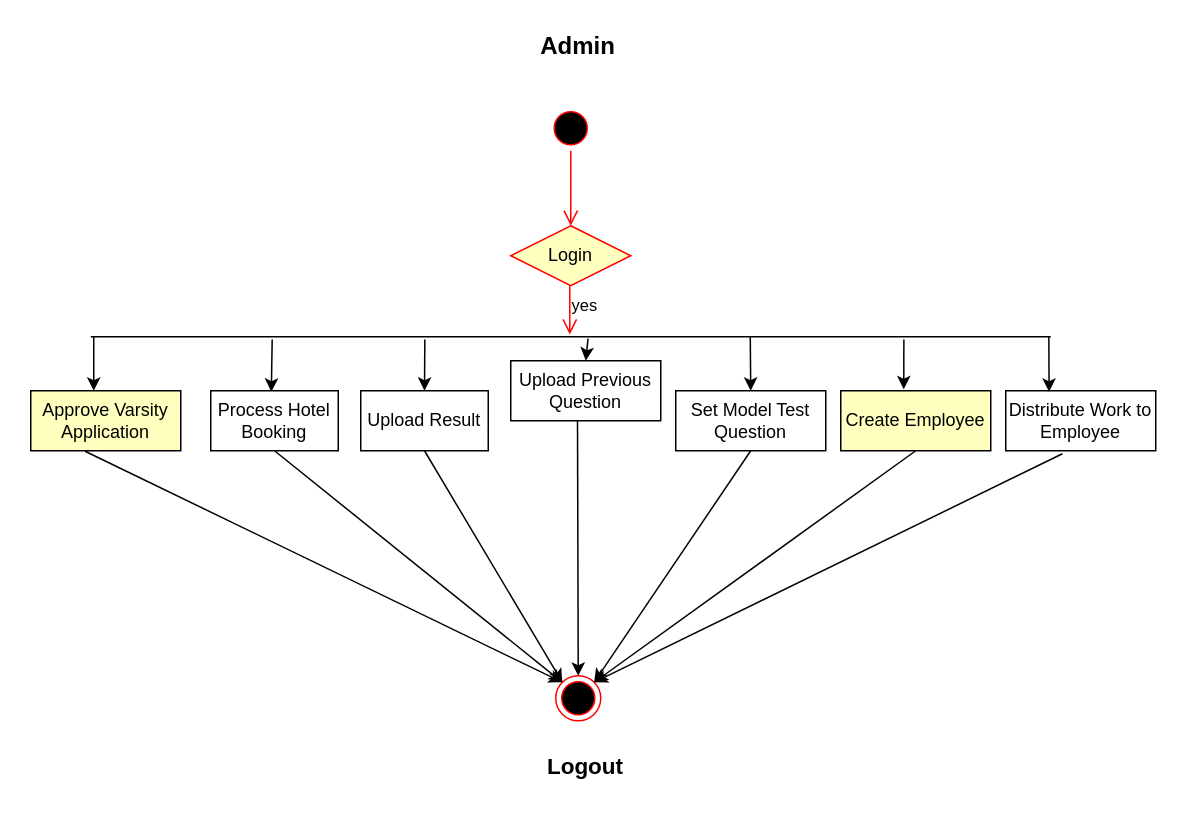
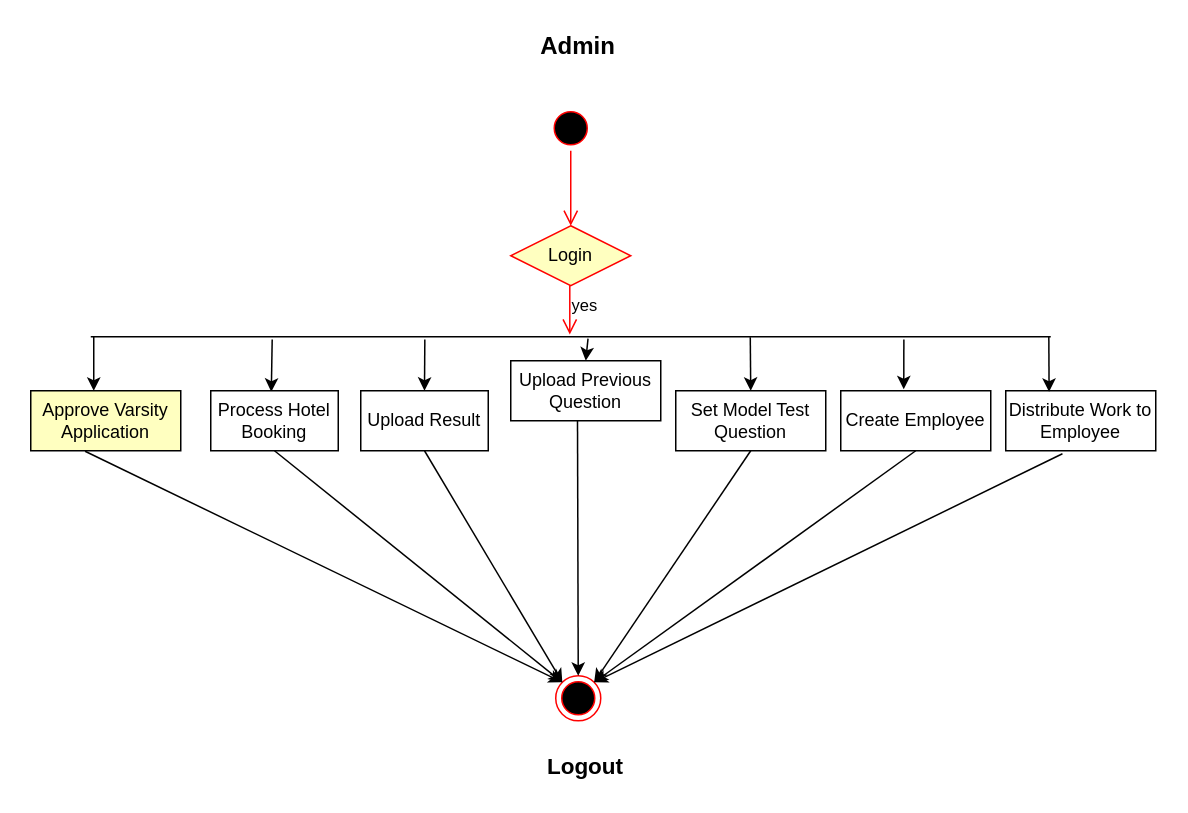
- <mxCell id="18" value="Create Employee" style="rounded=0;whiteSpace=wrap;html=1;fillColor=#ffffc0;" parent="1" vertex="1"><mxGeometry x="560" y="260" width="100" height="40" as="geometry" /></mxCell>
+ <mxCell id="18" value="Create Employee" style="rounded=0;whiteSpace=wrap;html=1;" parent="1" vertex="1"><mxGeometry x="560" y="260" width="100" height="40" as="geometry" /></mxCell>
